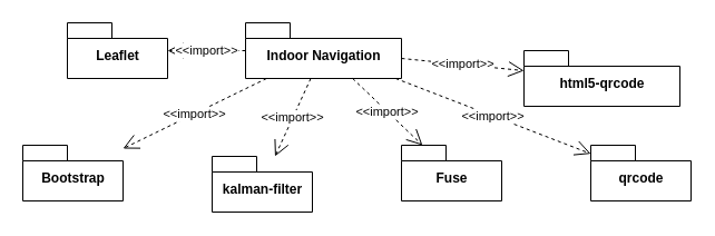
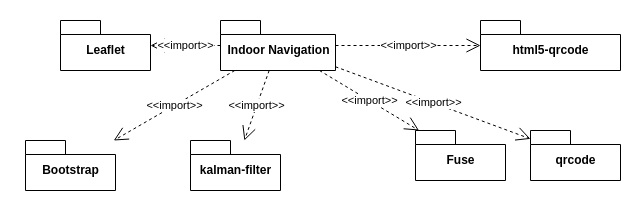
- <mxCell id="2" value="Indoor Navigation" style="shape=folder;fontStyle=1;spacingTop=10;tabWidth=40;tabHeight=14;tabPosition=left;html=1;" vertex="1" parent="1"><mxGeometry x="220" y="20" width="140" height="50" as="geometry" /></mxCell>
+ <mxCell id="2" value="Indoor Navigation" style="shape=folder;fontStyle=1;spacingTop=10;tabWidth=40;tabHeight=14;tabPosition=left;html=1;" vertex="1" parent="1"><mxGeometry x="220" y="20" width="115" height="50" as="geometry" /></mxCell>
- <mxCell id="8" value="html5-qrcode" style="shape=folder;fontStyle=1;spacingTop=10;tabWidth=40;tabHeight=14;tabPosition=left;html=1;" vertex="1" parent="1"><mxGeometry x="470" y="45" width="140" height="50" as="geometry" /></mxCell>
+ <mxCell id="8" value="html5-qrcode" style="shape=folder;fontStyle=1;spacingTop=10;tabWidth=40;tabHeight=14;tabPosition=left;html=1;" vertex="1" parent="1"><mxGeometry x="480" y="20" width="140" height="50" as="geometry" /></mxCell>
- <mxCell id="4" value="Bootstrap" style="shape=folder;fontStyle=1;spacingTop=10;tabWidth=40;tabHeight=14;tabPosition=left;html=1;" vertex="1" parent="1"><mxGeometry x="20" y="130" width="90" height="50" as="geometry" /></mxCell>
+ <mxCell id="4" value="Bootstrap" style="shape=folder;fontStyle=1;spacingTop=10;tabWidth=40;tabHeight=14;tabPosition=left;html=1;" vertex="1" parent="1"><mxGeometry x="25" y="140" width="90" height="50" as="geometry" /></mxCell>
- <mxCell id="7" value="Fuse" style="shape=folder;fontStyle=1;spacingTop=10;tabWidth=40;tabHeight=14;tabPosition=left;html=1;" vertex="1" parent="1"><mxGeometry x="360" y="130" width="90" height="50" as="geometry" /></mxCell>
+ <mxCell id="7" value="Fuse" style="shape=folder;fontStyle=1;spacingTop=10;tabWidth=40;tabHeight=14;tabPosition=left;html=1;" vertex="1" parent="1"><mxGeometry x="415" y="130" width="90" height="50" as="geometry" /></mxCell>
